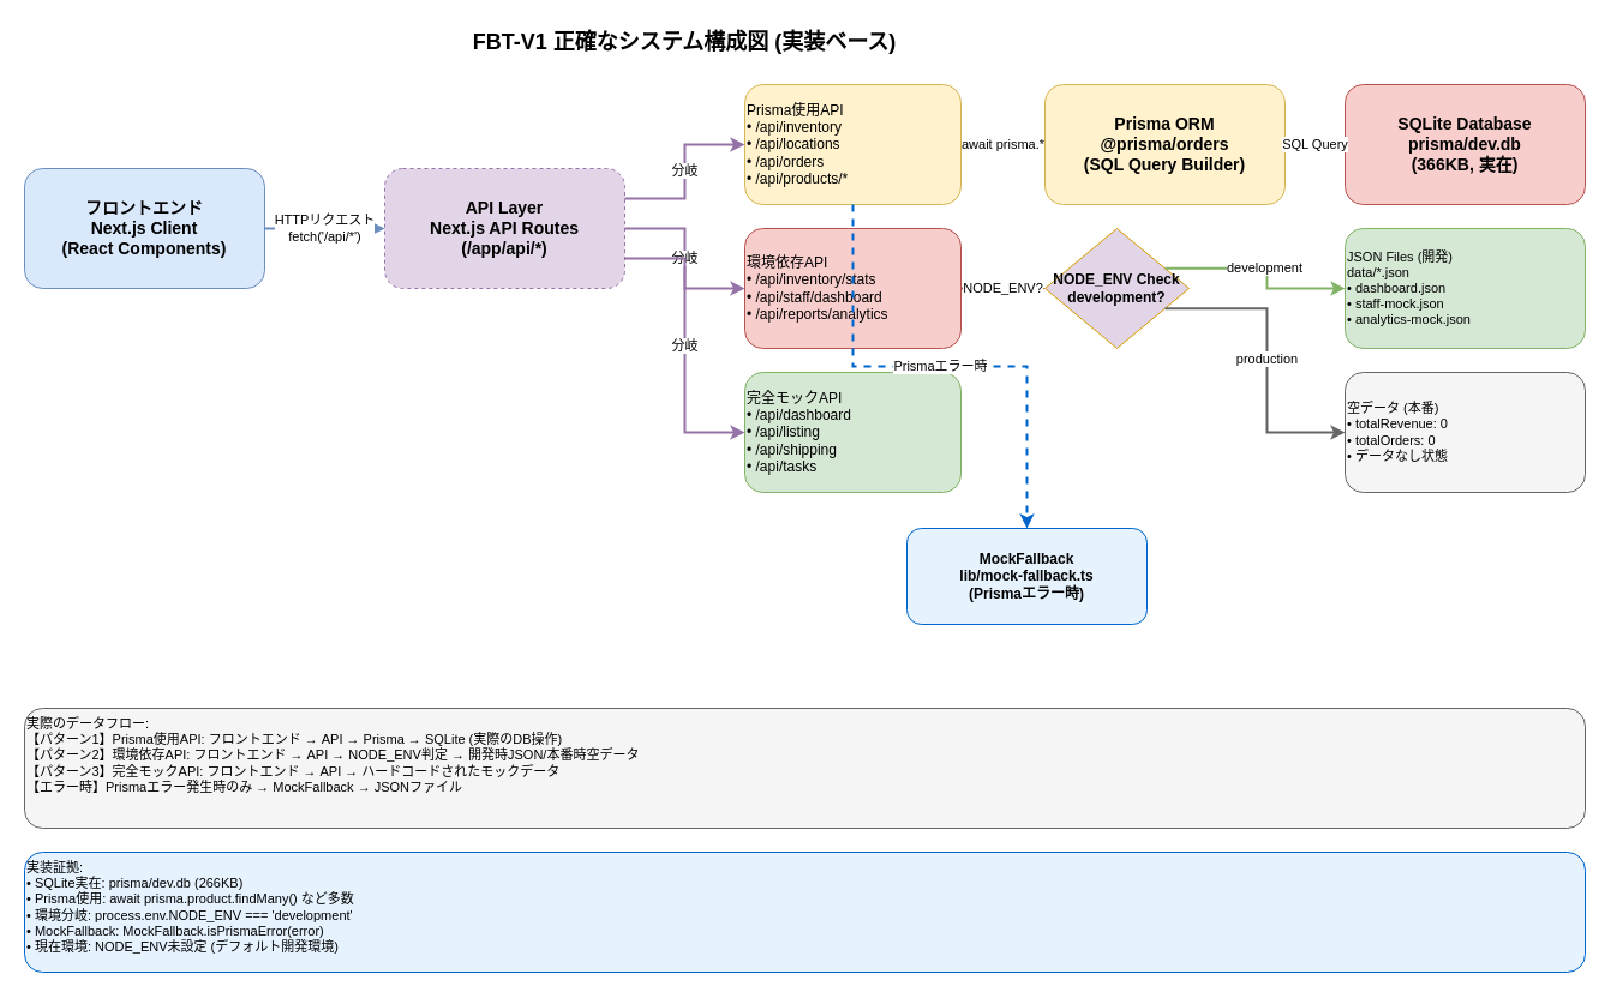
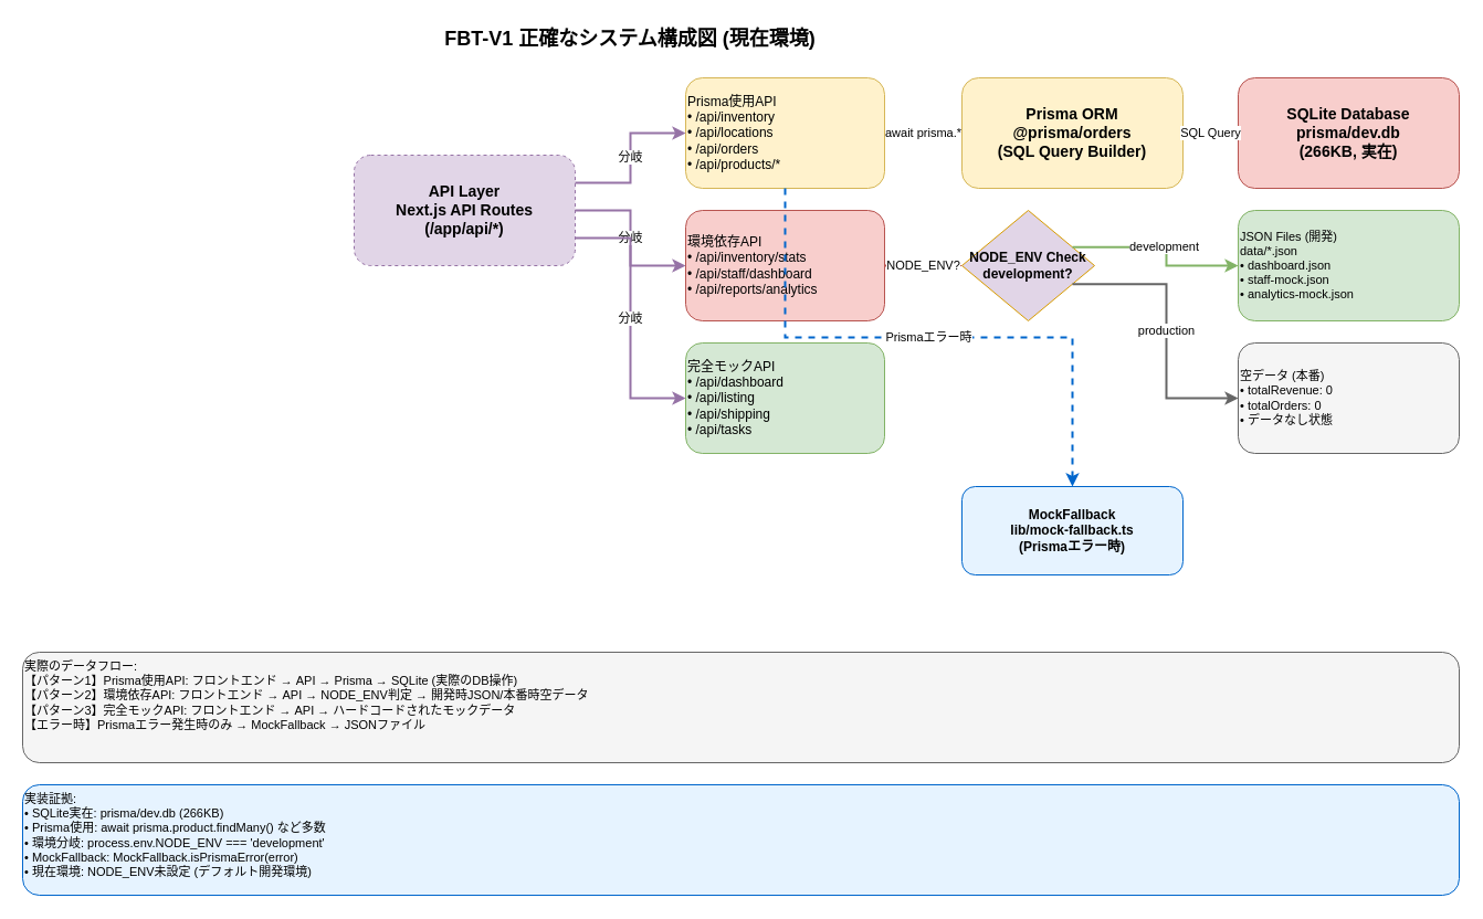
- <mxCell id="23" value="FBT-V1 正確なシステム構成図 (実装ベース)" style="text;html=1;strokeColor=none;fillColor=none;align=center;verticalAlign=middle;whiteSpace=wrap;rounded=0;fontSize=18;fontStyle=1;" parent="1" vertex="1"><mxGeometry x="370" y="20" width="400" height="30" as="geometry" /></mxCell>
+ <mxCell id="23" value="FBT-V1 正確なシステム構成図 (現在環境)" style="text;html=1;strokeColor=none;fillColor=none;align=center;verticalAlign=middle;whiteSpace=wrap;rounded=0;fontSize=18;fontStyle=1;" parent="1" vertex="1"><mxGeometry x="370" y="20" width="400" height="30" as="geometry" /></mxCell>
- <mxCell id="8" value="SQLite Database&#10;prisma/dev.db&#10;(366KB, 実在)" style="rounded=1;whiteSpace=wrap;html=1;fillColor=#f8cecc;strokeColor=#b85450;fontSize=14;fontStyle=1;" parent="1" vertex="1"><mxGeometry x="1120" y="70" width="200" height="100" as="geometry" /></mxCell>
+ <mxCell id="8" value="SQLite Database&#10;prisma/dev.db&#10;(266KB, 実在)" style="rounded=1;whiteSpace=wrap;html=1;fillColor=#f8cecc;strokeColor=#b85450;fontSize=14;fontStyle=1;" parent="1" vertex="1"><mxGeometry x="1120" y="70" width="200" height="100" as="geometry" /></mxCell>
- <mxCell id="2" value="フロントエンド&#10;Next.js Client&#10;(React Components)" style="rounded=1;whiteSpace=wrap;html=1;fillColor=#dae8fc;strokeColor=#6c8ebf;fontSize=14;fontStyle=1;" parent="1" vertex="1"><mxGeometry x="20" y="140" width="200" height="100" as="geometry" /></mxCell>
- <mxCell id="13" value="HTTPリクエスト&#10;fetch('/api/*')" style="edgeStyle=orthogonalEdgeStyle;rounded=0;orthogonalLoop=1;jettySize=auto;html=1;exitX=1;exitY=0.5;exitDx=0;exitDy=0;entryX=0;entryY=0.5;entryDx=0;entryDy=0;strokeWidth=2;fillColor=#dae8fc;strokeColor=#6c8ebf;" parent="1" source="2" target="3" edge="1"><mxGeometry relative="1" as="geometry" /></mxCell>
- <mxCell id="12" value="MockFallback&#10;lib/mock-fallback.ts&#10;(Prismaエラー時)" style="rounded=1;whiteSpace=wrap;html=1;fillColor=#e6f3ff;strokeColor=#0066cc;fontSize=12;fontStyle=1;" vertex="1" parent="1"><mxGeometry x="755" y="440" width="200" height="80" as="geometry" /></mxCell>
+ <mxCell id="12" value="MockFallback&#10;lib/mock-fallback.ts&#10;(Prismaエラー時)" style="rounded=1;whiteSpace=wrap;html=1;fillColor=#e6f3ff;strokeColor=#0066cc;fontSize=12;fontStyle=1;" vertex="1" parent="1"><mxGeometry x="870" y="440" width="200" height="80" as="geometry" /></mxCell>
